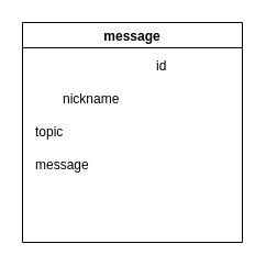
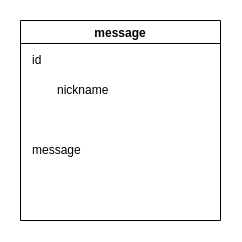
- <mxCell id="3" value="id" style="text;html=1;align=left;verticalAlign=middle;resizable=0;points=[];autosize=1;strokeColor=none;fillColor=none;" vertex="1" parent="2"><mxGeometry x="120" y="30" width="20" height="20" as="geometry" /></mxCell>
+ <mxCell id="3" value="id" style="text;html=1;align=left;verticalAlign=middle;resizable=0;points=[];autosize=1;strokeColor=none;fillColor=none;" vertex="1" parent="2"><mxGeometry x="10" y="30" width="20" height="20" as="geometry" /></mxCell>
- <mxCell id="5" value="topic" style="text;html=1;align=left;verticalAlign=middle;resizable=0;points=[];autosize=1;strokeColor=none;fillColor=none;" vertex="1" parent="2"><mxGeometry x="10" y="90" width="40" height="20" as="geometry" /></mxCell>
